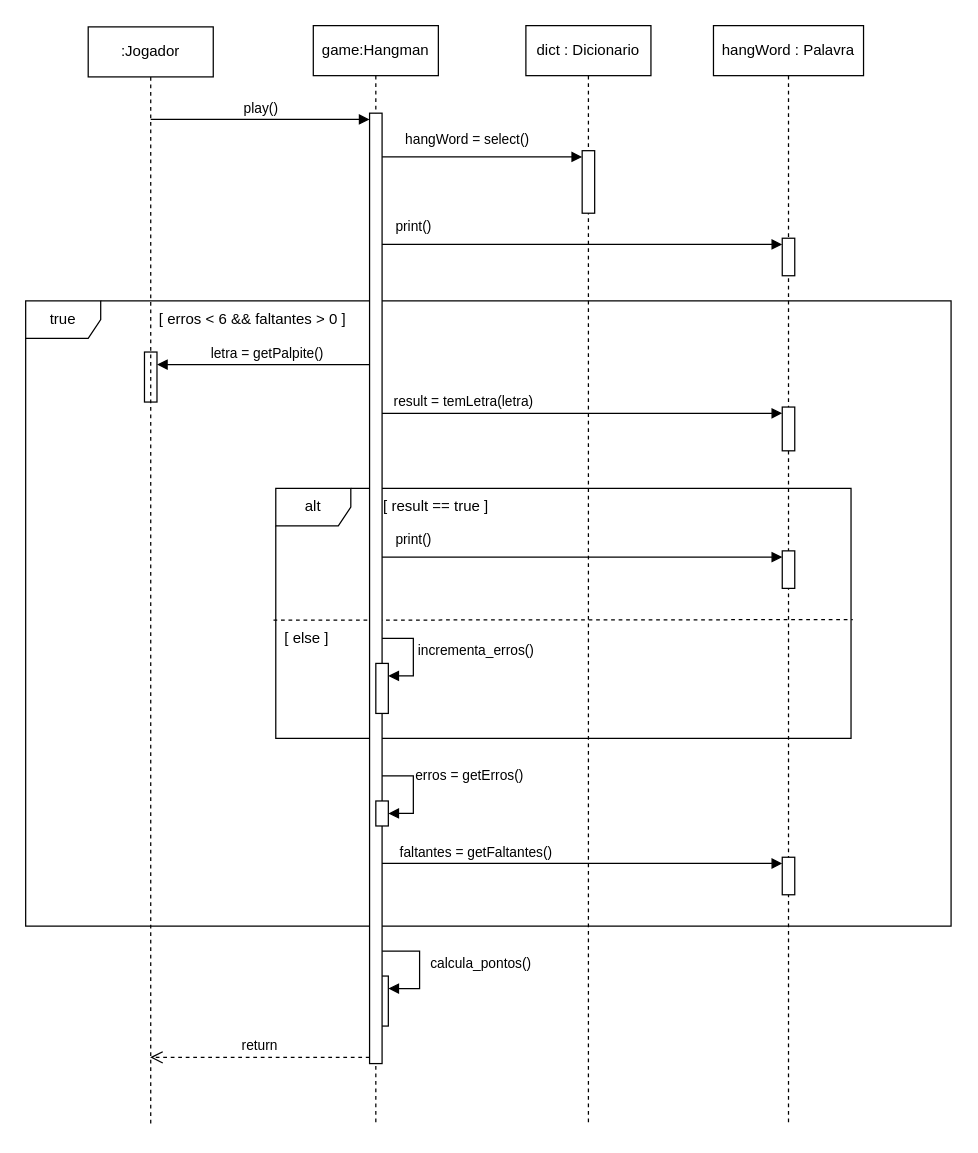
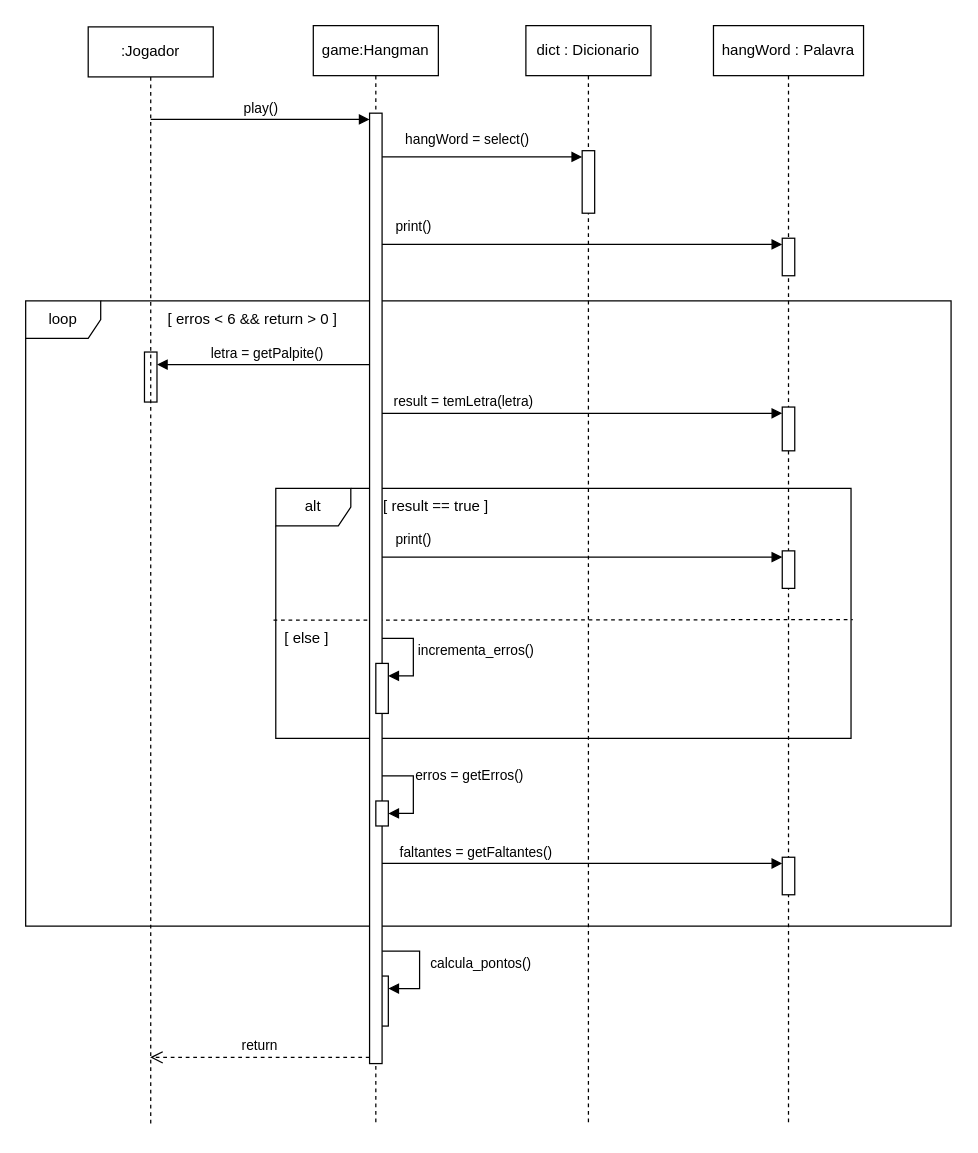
- <mxCell id="24" value="true" style="shape=umlFrame;whiteSpace=wrap;html=1;pointerEvents=0;" parent="1" vertex="1"><mxGeometry x="20" y="240" width="740" height="500" as="geometry" /></mxCell>
+ <mxCell id="24" value="loop" style="shape=umlFrame;whiteSpace=wrap;html=1;pointerEvents=0;" parent="1" vertex="1"><mxGeometry x="20" y="240" width="740" height="500" as="geometry" /></mxCell>
- <mxCell id="25" value="&amp;nbsp;[ erros &amp;lt; 6 &amp;amp;&amp;amp; faltantes &amp;gt; 0 ]" style="text;html=1;align=center;verticalAlign=middle;whiteSpace=wrap;rounded=0;" parent="1" vertex="1"><mxGeometry x="110" y="240" width="180" height="30" as="geometry" /></mxCell>
+ <mxCell id="25" value="&amp;nbsp;[ erros &amp;lt; 6 &amp;amp;&amp;amp; return &amp;gt; 0 ]" style="text;html=1;align=center;verticalAlign=middle;whiteSpace=wrap;rounded=0;" parent="1" vertex="1"><mxGeometry x="110" y="240" width="180" height="30" as="geometry" /></mxCell>
